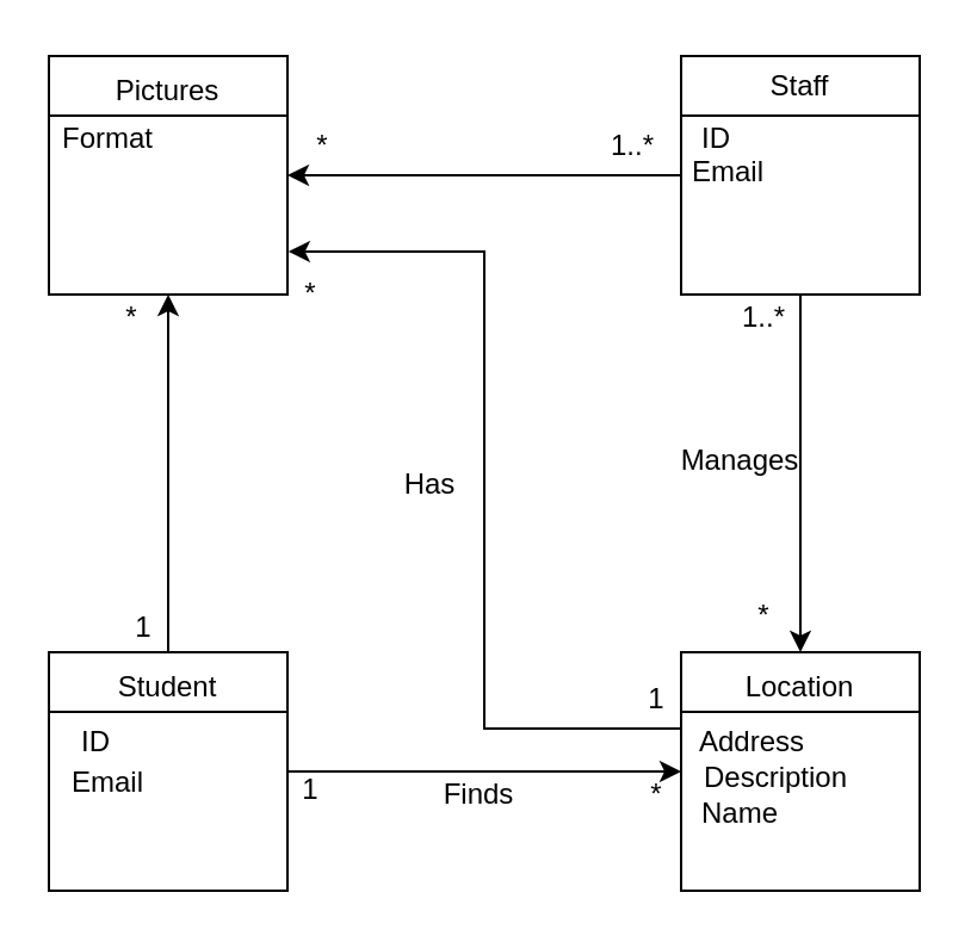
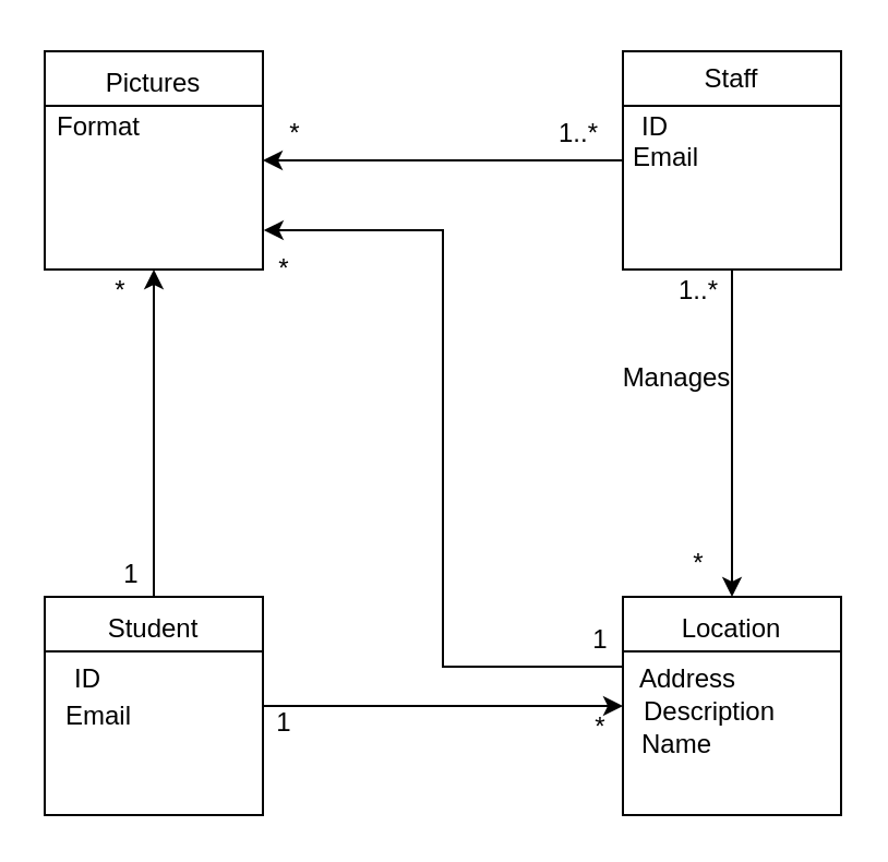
- <mxCell id="28" value="Manages" style="text;html=1;align=center;verticalAlign=middle;whiteSpace=wrap;rounded=0;" vertex="1" parent="1"><mxGeometry x="285" y="183" width="50" height="20" as="geometry" /></mxCell>
+ <mxCell id="28" value="Manages" style="text;html=1;align=center;verticalAlign=middle;whiteSpace=wrap;rounded=0;" vertex="1" parent="1"><mxGeometry x="285" y="163" width="50" height="20" as="geometry" /></mxCell>
- <mxCell id="27" value="Has" style="text;html=1;align=center;verticalAlign=middle;whiteSpace=wrap;rounded=0;" vertex="1" parent="1"><mxGeometry x="160" y="193" width="40" height="20" as="geometry" /></mxCell>
- <mxCell id="35" value="Finds" style="text;html=1;align=center;verticalAlign=middle;whiteSpace=wrap;rounded=0;" vertex="1" parent="1"><mxGeometry x="177.5" y="323" width="45" height="20" as="geometry" /></mxCell>
